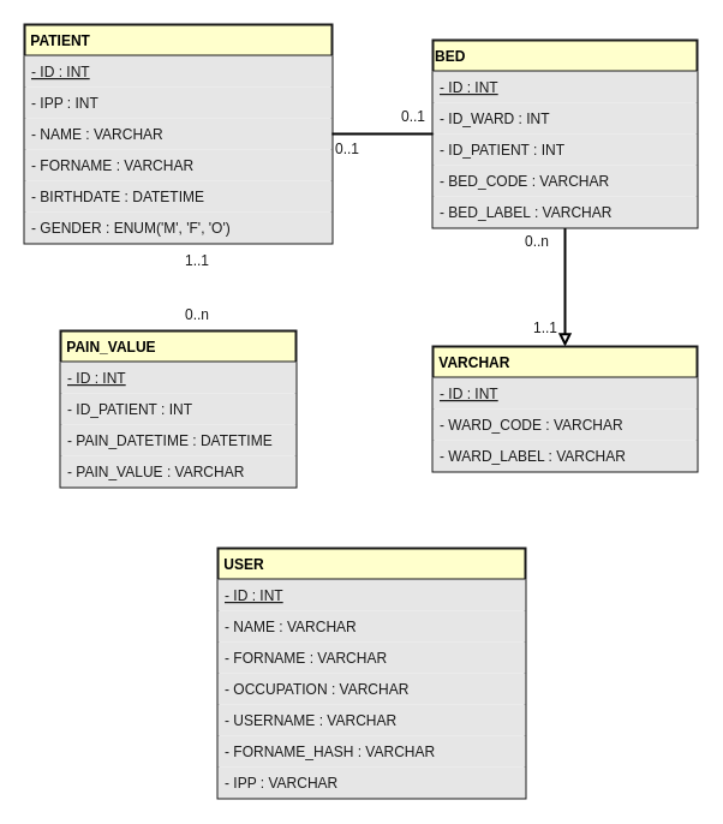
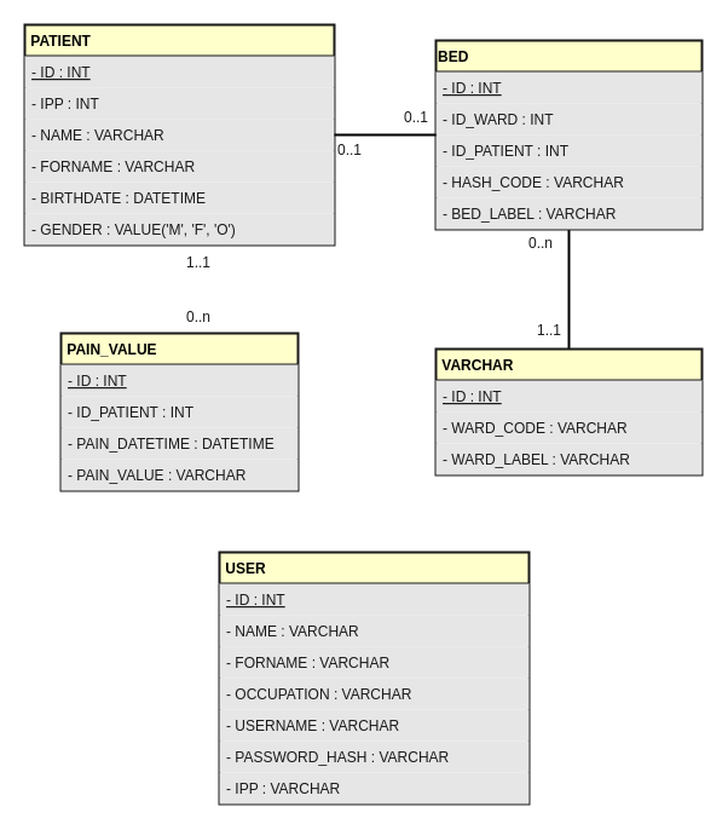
- <mxCell id="19" value="- BED_CODE : VARCHAR" style="text;strokeColor=none;fillColor=#E6E6E6;align=left;verticalAlign=top;spacingLeft=4;spacingRight=4;overflow=hidden;rotatable=0;points=[[0,0.5],[1,0.5]];portConstraint=eastwest;fontColor=#1A1A1A;strokeWidth=1;" vertex="1" parent="15"><mxGeometry y="104" width="220" height="26" as="geometry" /></mxCell>
+ <mxCell id="19" value="- HASH_CODE : VARCHAR" style="text;strokeColor=none;fillColor=#E6E6E6;align=left;verticalAlign=top;spacingLeft=4;spacingRight=4;overflow=hidden;rotatable=0;points=[[0,0.5],[1,0.5]];portConstraint=eastwest;fontColor=#1A1A1A;strokeWidth=1;" vertex="1" parent="15"><mxGeometry y="104" width="220" height="26" as="geometry" /></mxCell>
- <mxCell id="8" value="- GENDER : ENUM('M', 'F', 'O')" style="text;strokeColor=none;fillColor=#E6E6E6;align=left;verticalAlign=top;spacingLeft=4;spacingRight=4;overflow=hidden;rotatable=0;points=[[0,0.5],[1,0.5]];portConstraint=eastwest;fontColor=#1A1A1A;strokeWidth=1;" vertex="1" parent="2"><mxGeometry y="156" width="256" height="26" as="geometry" /></mxCell>
+ <mxCell id="8" value="- GENDER : VALUE('M', 'F', 'O')" style="text;strokeColor=none;fillColor=#E6E6E6;align=left;verticalAlign=top;spacingLeft=4;spacingRight=4;overflow=hidden;rotatable=0;points=[[0,0.5],[1,0.5]];portConstraint=eastwest;fontColor=#1A1A1A;strokeWidth=1;" vertex="1" parent="2"><mxGeometry y="156" width="256" height="26" as="geometry" /></mxCell>
- <mxCell id="14" style="edgeStyle=none;html=1;strokeColor=#000000;strokeWidth=2;fontColor=#333333;endArrow=block;endFill=0;" edge="1" parent="1" source="15" target="21"><mxGeometry relative="1" as="geometry" /></mxCell>
+ <mxCell id="14" style="edgeStyle=none;html=1;strokeColor=#000000;strokeWidth=2;fontColor=#333333;endArrow=none;endFill=0;" edge="1" parent="1" source="15" target="21"><mxGeometry relative="1" as="geometry" /></mxCell>
- <mxCell id="31" value="- FORNAME_HASH : VARCHAR" style="text;strokeColor=none;fillColor=#E6E6E6;align=left;verticalAlign=top;spacingLeft=4;spacingRight=4;overflow=hidden;rotatable=0;points=[[0,0.5],[1,0.5]];portConstraint=eastwest;fontColor=#1A1A1A;strokeWidth=1;" vertex="1" parent="25"><mxGeometry y="156" width="256" height="26" as="geometry" /></mxCell>
+ <mxCell id="31" value="- PASSWORD_HASH : VARCHAR" style="text;strokeColor=none;fillColor=#E6E6E6;align=left;verticalAlign=top;spacingLeft=4;spacingRight=4;overflow=hidden;rotatable=0;points=[[0,0.5],[1,0.5]];portConstraint=eastwest;fontColor=#1A1A1A;strokeWidth=1;" vertex="1" parent="25"><mxGeometry y="156" width="256" height="26" as="geometry" /></mxCell>
